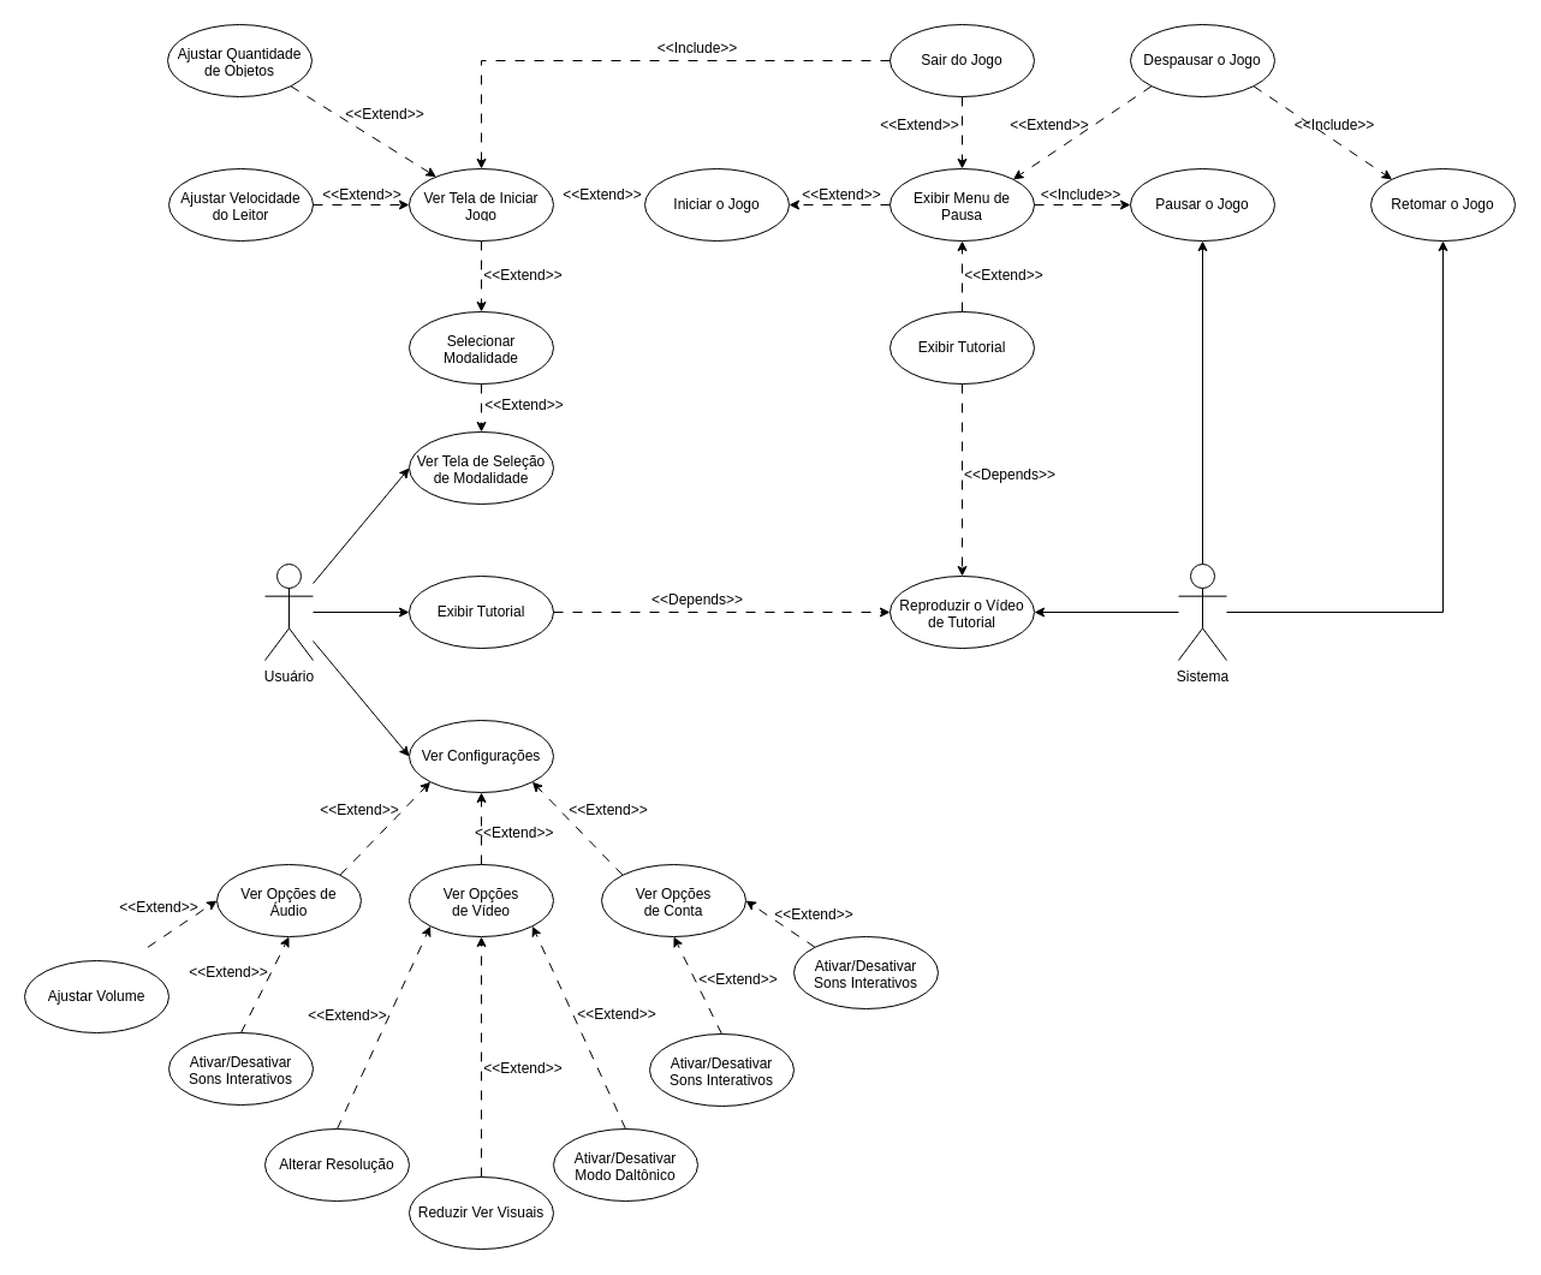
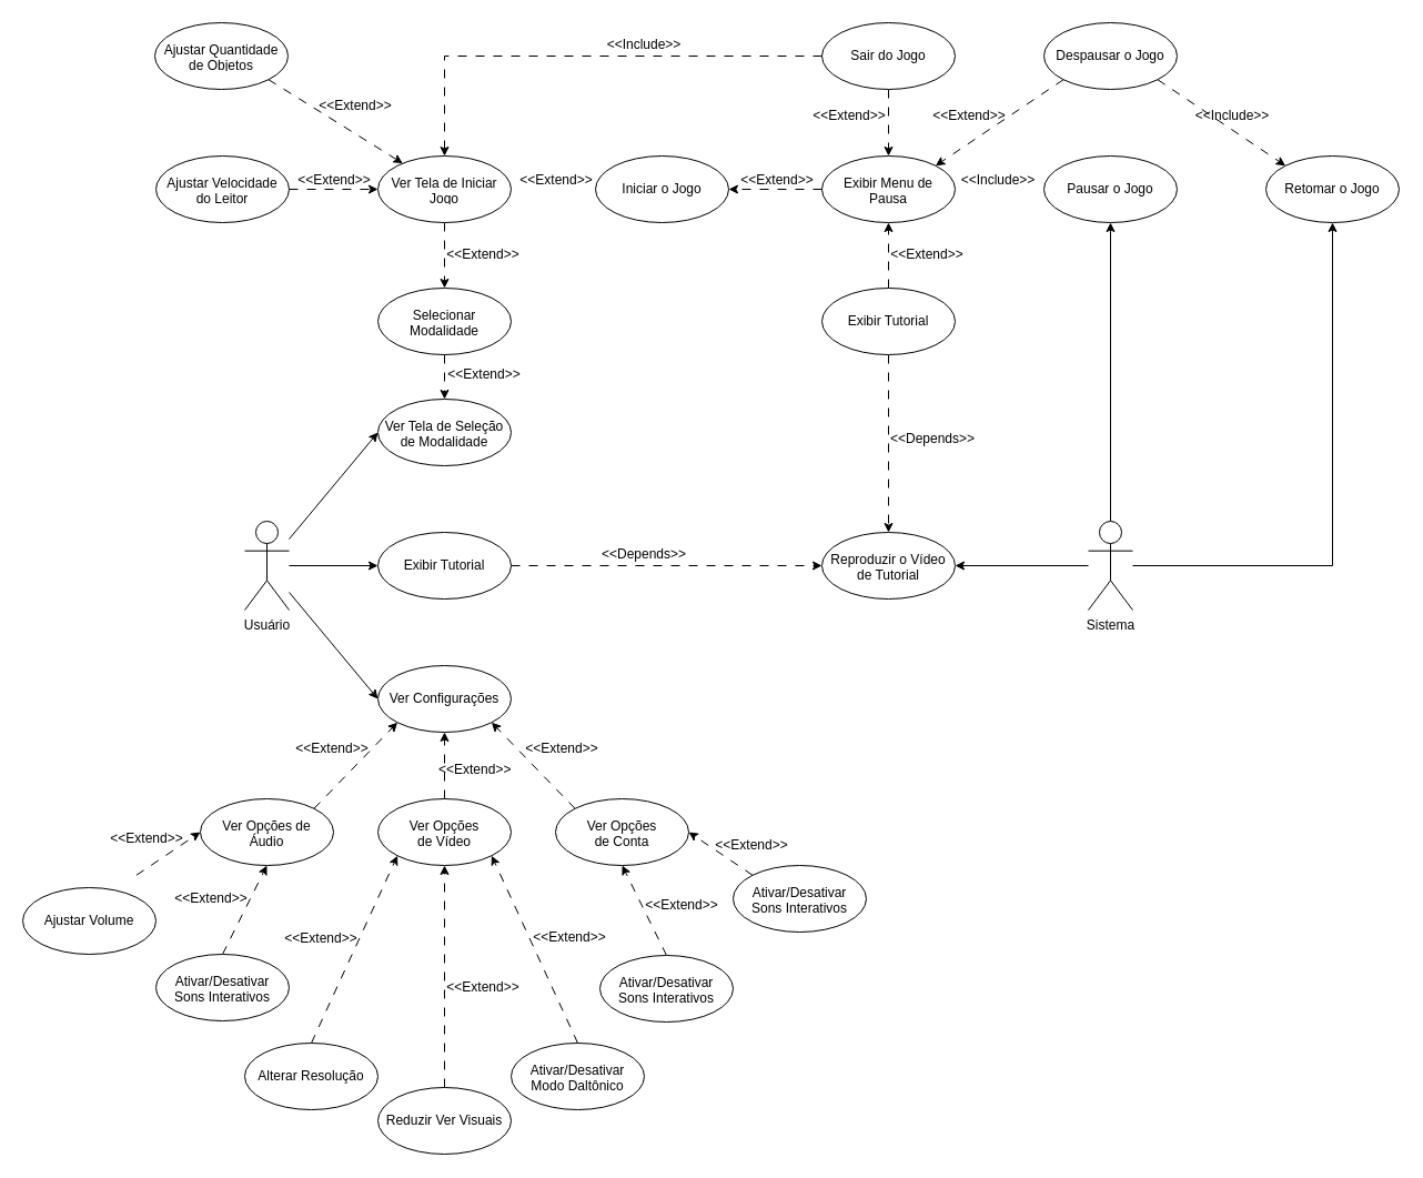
- <mxCell id="83" style="rounded=0;orthogonalLoop=1;jettySize=auto;html=1;exitX=1;exitY=0.5;exitDx=0;exitDy=0;entryX=0;entryY=0.5;entryDx=0;entryDy=0;dashed=1;dashPattern=8 8;" edge="1" parent="1" source="84" target="80"><mxGeometry relative="1" as="geometry" /></mxCell>
